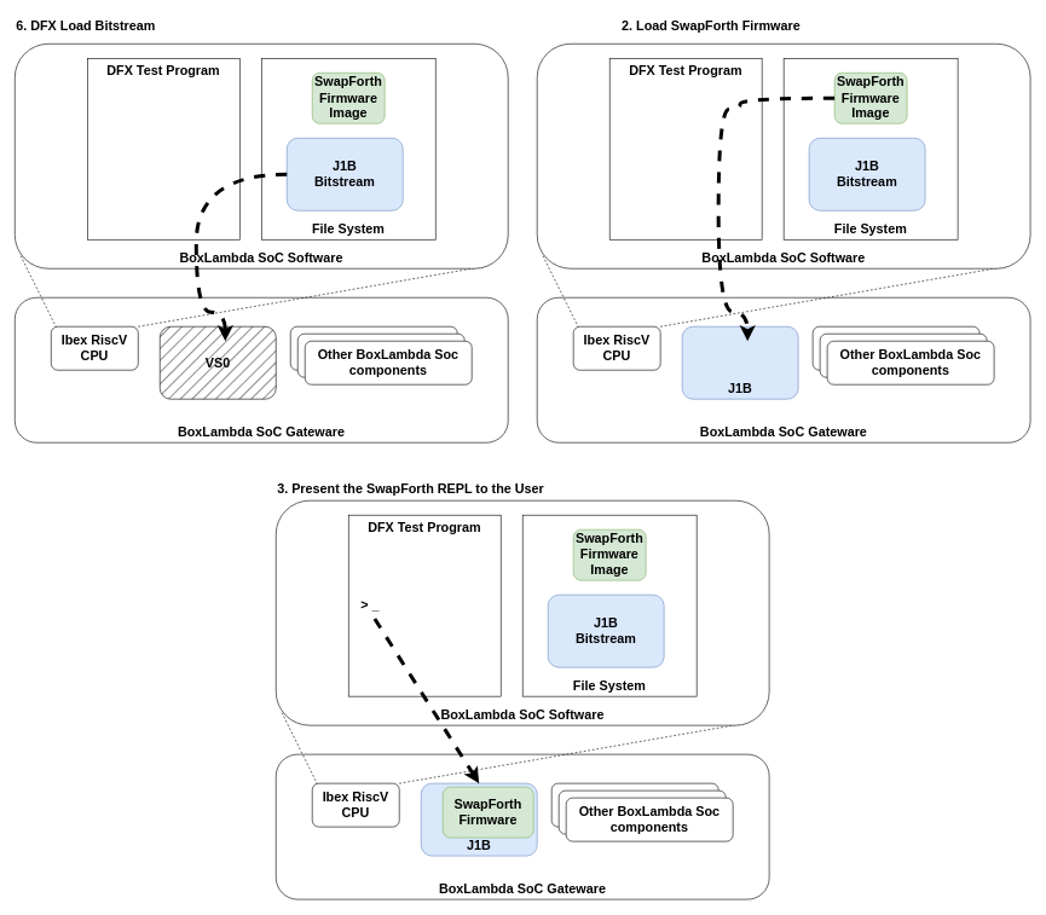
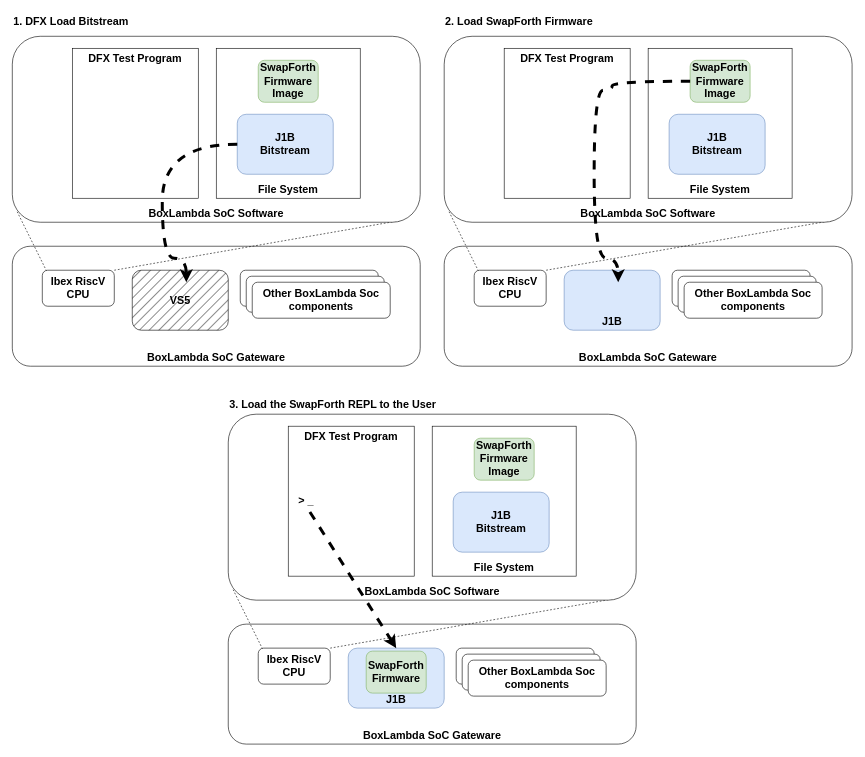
- <mxCell id="46" value="6. DFX Load Bitstream" style="text;html=1;align=left;verticalAlign=middle;whiteSpace=wrap;rounded=0;fontSize=18;fontStyle=1" parent="1" vertex="1"><mxGeometry x="20" y="20" width="200" height="30" as="geometry" /></mxCell>
+ <mxCell id="46" value="1. DFX Load Bitstream" style="text;html=1;align=left;verticalAlign=middle;whiteSpace=wrap;rounded=0;fontSize=18;fontStyle=1" parent="1" vertex="1"><mxGeometry x="20" y="20" width="200" height="30" as="geometry" /></mxCell>
- <mxCell id="47" value="2. Load SwapForth Firmware" style="text;html=1;align=left;verticalAlign=middle;whiteSpace=wrap;rounded=0;fontSize=18;fontStyle=1" parent="1" vertex="1"><mxGeometry x="855" y="20" width="260" height="30" as="geometry" /></mxCell>
+ <mxCell id="47" value="2. Load SwapForth Firmware" style="text;html=1;align=left;verticalAlign=middle;whiteSpace=wrap;rounded=0;fontSize=18;fontStyle=1" parent="1" vertex="1"><mxGeometry x="740" y="20" width="260" height="30" as="geometry" /></mxCell>
- <mxCell id="3" value="&lt;font style=&quot;font-size: 18px;&quot;&gt;&lt;b&gt;VS0&lt;/b&gt;&lt;/font&gt;" style="rounded=1;whiteSpace=wrap;html=1;fillStyle=hatch;fillColor=#000000;" parent="1" vertex="1"><mxGeometry x="220" y="450" width="160" height="100" as="geometry" /></mxCell>
+ <mxCell id="3" value="&lt;font style=&quot;font-size: 18px;&quot;&gt;&lt;b&gt;VS5&lt;/b&gt;&lt;/font&gt;" style="rounded=1;whiteSpace=wrap;html=1;fillStyle=hatch;fillColor=#000000;" parent="1" vertex="1"><mxGeometry x="220" y="450" width="160" height="100" as="geometry" /></mxCell>
- <mxCell id="48" value="3. Present the SwapForth REPL to the User" style="text;html=1;align=left;verticalAlign=middle;whiteSpace=wrap;rounded=0;fontSize=18;fontStyle=1" parent="1" vertex="1"><mxGeometry x="380" y="660" width="400" height="30" as="geometry" /></mxCell>
+ <mxCell id="48" value="3. Load the SwapForth REPL to the User" style="text;html=1;align=left;verticalAlign=middle;whiteSpace=wrap;rounded=0;fontSize=18;fontStyle=1" parent="1" vertex="1"><mxGeometry x="380" y="660" width="400" height="30" as="geometry" /></mxCell>
- <mxCell id="43" value="SwapForth&lt;div&gt;Firmware&lt;/div&gt;" style="rounded=1;whiteSpace=wrap;html=1;fillColor=#d5e8d4;strokeColor=#82b366;fontSize=18;fontStyle=1" parent="1" vertex="1"><mxGeometry x="610" y="1085" width="125" height="70" as="geometry" /></mxCell>
+ <mxCell id="43" value="SwapForth&lt;div&gt;Firmware&lt;/div&gt;" style="rounded=1;whiteSpace=wrap;html=1;fillColor=#d5e8d4;strokeColor=#82b366;fontSize=18;fontStyle=1" parent="1" vertex="1"><mxGeometry x="610" y="1085" width="100" height="70" as="geometry" /></mxCell>
